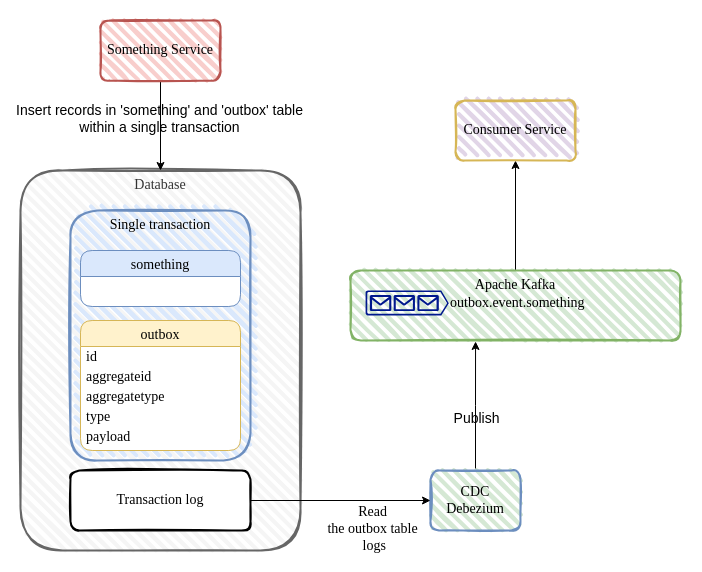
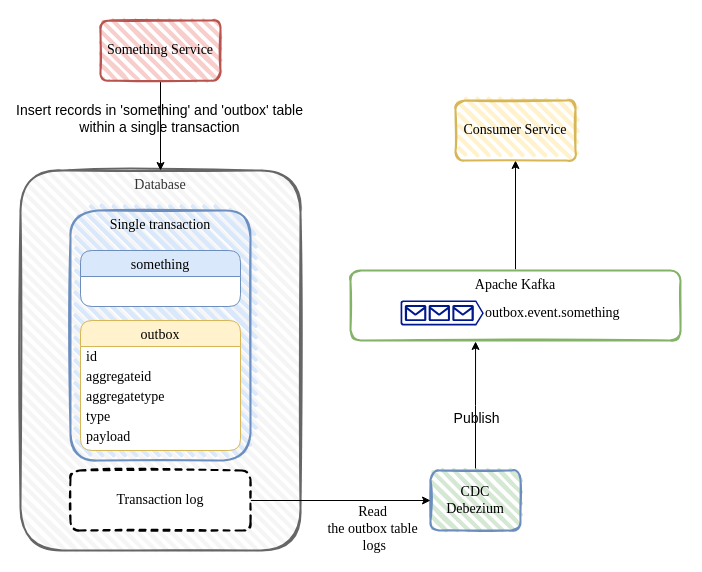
- <mxCell id="11" value="Consumer Service" style="rounded=1;whiteSpace=wrap;html=1;strokeWidth=2;fillWeight=4;hachureGap=8;hachureAngle=45;fillColor=#e1d5e7;sketch=1;shadow=0;glass=0;fontFamily=Comic Sans MS;fontSize=14;strokeColor=#d6b656;" parent="1" vertex="1"><mxGeometry x="455" y="100" width="120" height="60" as="geometry" /></mxCell>
+ <mxCell id="11" value="Consumer Service" style="rounded=1;whiteSpace=wrap;html=1;strokeWidth=2;fillWeight=4;hachureGap=8;hachureAngle=45;fillColor=#fff2cc;sketch=1;shadow=0;glass=0;fontFamily=Comic Sans MS;fontSize=14;strokeColor=#d6b656;" parent="1" vertex="1"><mxGeometry x="455" y="100" width="120" height="60" as="geometry" /></mxCell>
- <mxCell id="12" value="outbox.event.something" style="sketch=0;aspect=fixed;pointerEvents=1;shadow=0;dashed=0;html=1;strokeColor=none;labelPosition=right;verticalLabelPosition=middle;verticalAlign=middle;align=left;fillColor=#00188D;shape=mxgraph.azure.queue_generic;rounded=0;glass=0;fontFamily=Comic Sans MS;fontSize=14;" parent="1" vertex="1"><mxGeometry x="365" y="290" width="83.33" height="25" as="geometry" /></mxCell>
+ <mxCell id="12" value="outbox.event.something" style="sketch=0;aspect=fixed;pointerEvents=1;shadow=0;dashed=0;html=1;strokeColor=none;labelPosition=right;verticalLabelPosition=middle;verticalAlign=middle;align=left;fillColor=#00188D;shape=mxgraph.azure.queue_generic;rounded=0;glass=0;fontFamily=Comic Sans MS;fontSize=14;" parent="1" vertex="1"><mxGeometry x="400" y="300" width="83.33" height="25" as="geometry" /></mxCell>
- <mxCell id="10" value="Apache Kafka" style="rounded=1;whiteSpace=wrap;html=1;strokeWidth=2;fillWeight=4;hachureGap=8;hachureAngle=45;fillColor=#d5e8d4;sketch=1;shadow=0;glass=0;fontFamily=Comic Sans MS;fontSize=14;strokeColor=#82b366;verticalAlign=top;" parent="1" vertex="1"><mxGeometry x="350" y="270" width="330" height="70" as="geometry" /></mxCell>
+ <mxCell id="10" value="Apache Kafka" style="rounded=1;whiteSpace=wrap;html=1;strokeWidth=2;fillWeight=4;hachureGap=8;hachureAngle=45;fillColor=#ffffff;sketch=1;shadow=0;glass=0;fontFamily=Comic Sans MS;fontSize=14;strokeColor=#82b366;verticalAlign=top;" parent="1" vertex="1"><mxGeometry x="350" y="270" width="330" height="70" as="geometry" /></mxCell>
- <mxCell id="18" value="Transaction log" style="rounded=1;whiteSpace=wrap;html=1;strokeWidth=2;fillWeight=4;hachureGap=8;hachureAngle=45;sketch=1;shadow=0;glass=0;fontFamily=Comic Sans MS;fontSize=14;" parent="1" vertex="1"><mxGeometry x="70" y="470" width="180" height="60" as="geometry" /></mxCell>
+ <mxCell id="18" value="Transaction log" style="rounded=1;whiteSpace=wrap;html=1;strokeWidth=2;fillWeight=4;hachureGap=8;hachureAngle=45;sketch=1;shadow=0;glass=0;fontFamily=Comic Sans MS;fontSize=14;dashed=1;" parent="1" vertex="1"><mxGeometry x="70" y="470" width="180" height="60" as="geometry" /></mxCell>
